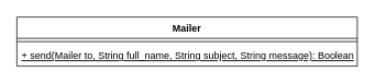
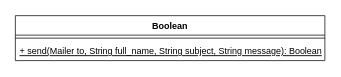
- <mxCell id="2" value="Mailer" style="swimlane;fontStyle=1;align=center;verticalAlign=top;childLayout=stackLayout;horizontal=1;startSize=26;horizontalStack=0;resizeParent=1;resizeParentMax=0;resizeLast=0;collapsible=1;marginBottom=0;strokeColor=#0A0A0A;" vertex="1" parent="1"><mxGeometry x="20" y="20" width="413" height="60" as="geometry" /></mxCell>
+ <mxCell id="2" value="Boolean" style="swimlane;fontStyle=1;align=center;verticalAlign=top;childLayout=stackLayout;horizontal=1;startSize=26;horizontalStack=0;resizeParent=1;resizeParentMax=0;resizeLast=0;collapsible=1;marginBottom=0;strokeColor=#0A0A0A;" vertex="1" parent="1"><mxGeometry x="20" y="20" width="413" height="60" as="geometry" /></mxCell>
